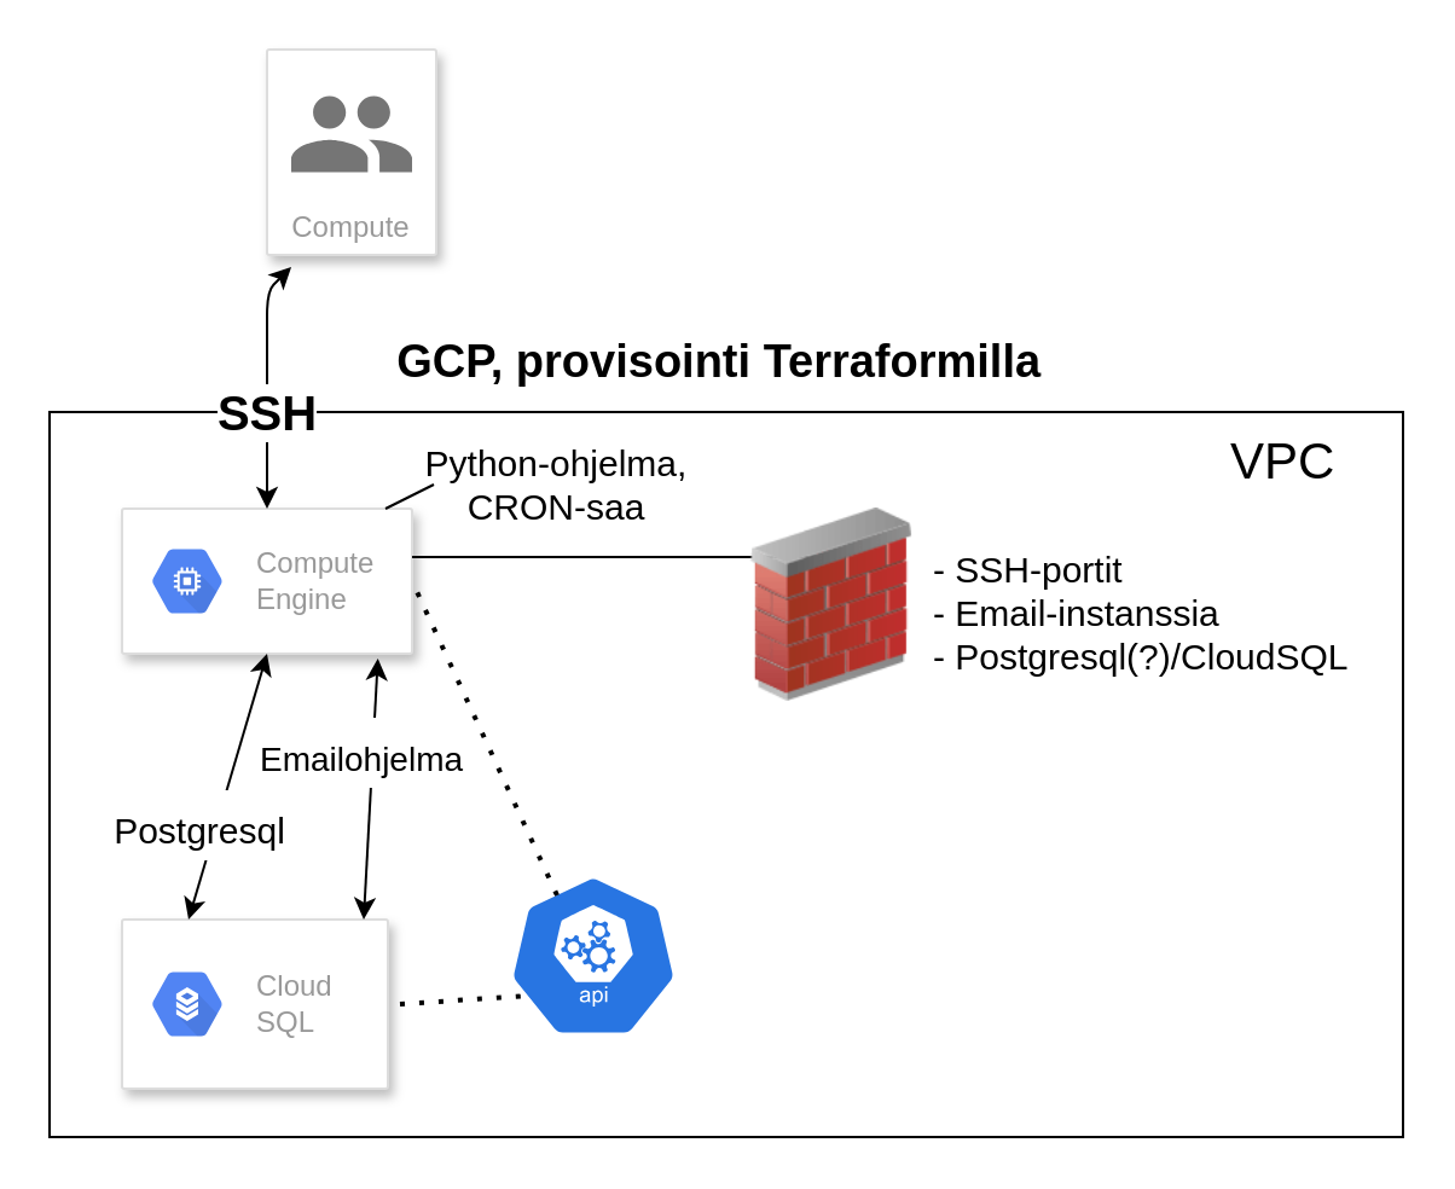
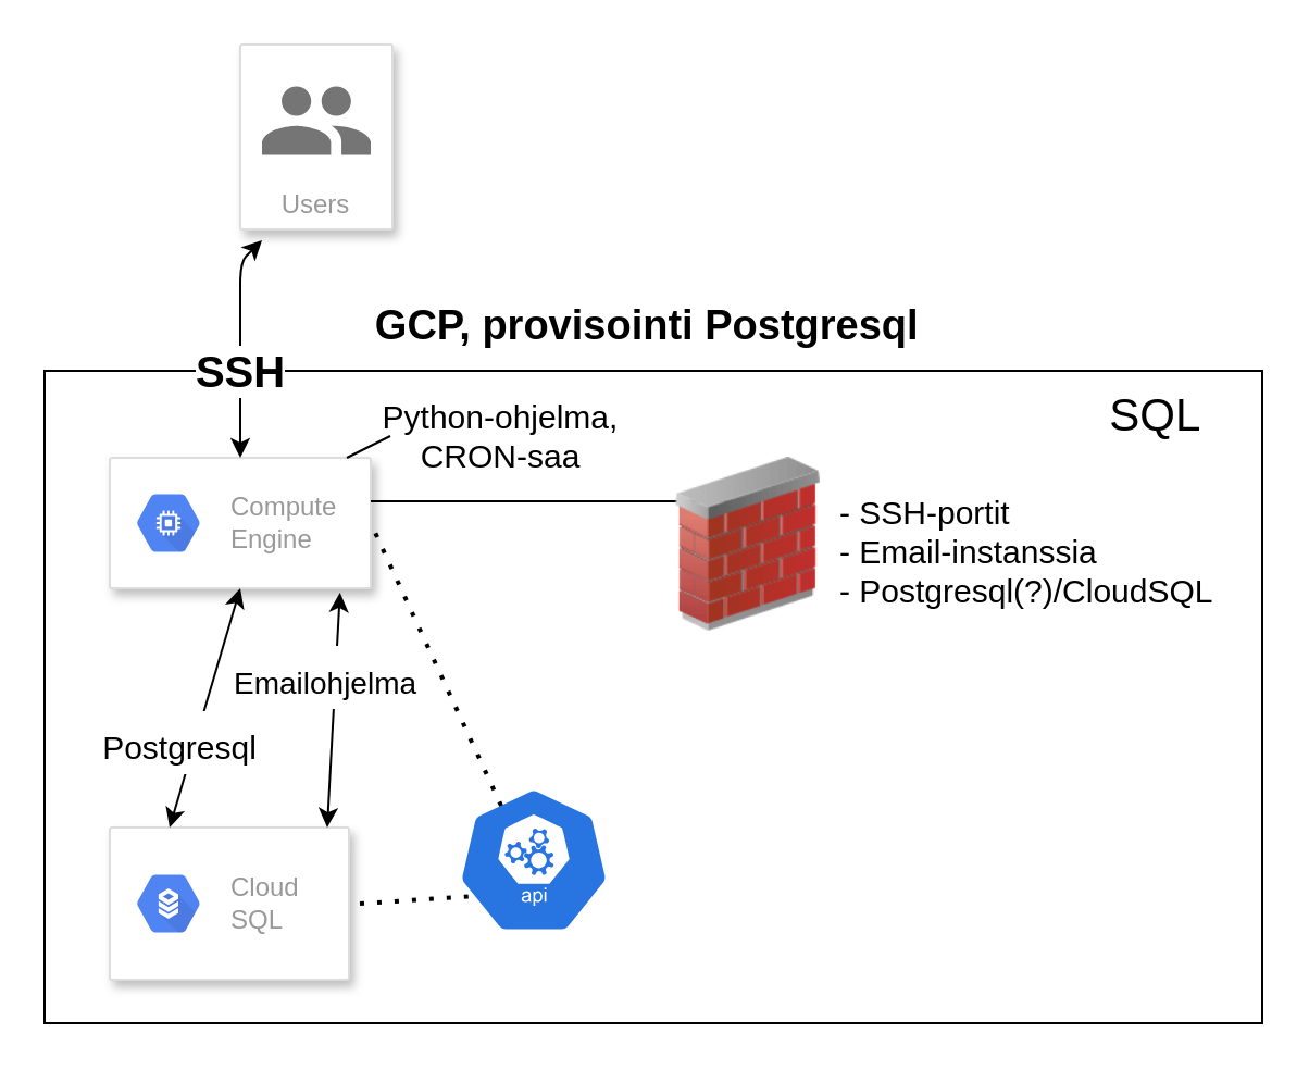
- <mxCell id="7" value="Compute" style="strokeColor=#dddddd;shadow=1;strokeWidth=1;rounded=1;absoluteArcSize=1;arcSize=2;labelPosition=center;verticalLabelPosition=middle;align=center;verticalAlign=bottom;spacingLeft=0;fontColor=#999999;fontSize=12;whiteSpace=wrap;spacingBottom=2;fontStyle=0" vertex="1" parent="1"><mxGeometry x="110" y="20" width="70" height="85" as="geometry" /></mxCell>
+ <mxCell id="7" value="Users" style="strokeColor=#dddddd;shadow=1;strokeWidth=1;rounded=1;absoluteArcSize=1;arcSize=2;labelPosition=center;verticalLabelPosition=middle;align=center;verticalAlign=bottom;spacingLeft=0;fontColor=#999999;fontSize=12;whiteSpace=wrap;spacingBottom=2;fontStyle=0" vertex="1" parent="1"><mxGeometry x="110" y="20" width="70" height="85" as="geometry" /></mxCell>
- <mxCell id="3" value="GCP, provisointi Terraformilla&amp;nbsp;" style="text;html=1;strokeColor=none;fillColor=none;align=center;verticalAlign=middle;whiteSpace=wrap;rounded=0;fontStyle=1;fontSize=19;" vertex="1" parent="1"><mxGeometry x="20" y="140" width="560" height="20" as="geometry" /></mxCell>
+ <mxCell id="3" value="GCP, provisointi Postgresql&amp;nbsp;" style="text;html=1;strokeColor=none;fillColor=none;align=center;verticalAlign=middle;whiteSpace=wrap;rounded=0;fontStyle=1;fontSize=19;" vertex="1" parent="1"><mxGeometry x="20" y="140" width="560" height="20" as="geometry" /></mxCell>
- <mxCell id="9" value="VPC&amp;nbsp;" style="text;html=1;strokeColor=none;fillColor=none;align=right;verticalAlign=middle;whiteSpace=wrap;rounded=0;fontSize=21;" vertex="1" parent="1"><mxGeometry x="30" y="180" width="530" height="20" as="geometry" /></mxCell>
+ <mxCell id="9" value="SQL&amp;nbsp;" style="text;html=1;strokeColor=none;fillColor=none;align=right;verticalAlign=middle;whiteSpace=wrap;rounded=0;fontSize=21;" vertex="1" parent="1"><mxGeometry x="30" y="180" width="530" height="20" as="geometry" /></mxCell>
